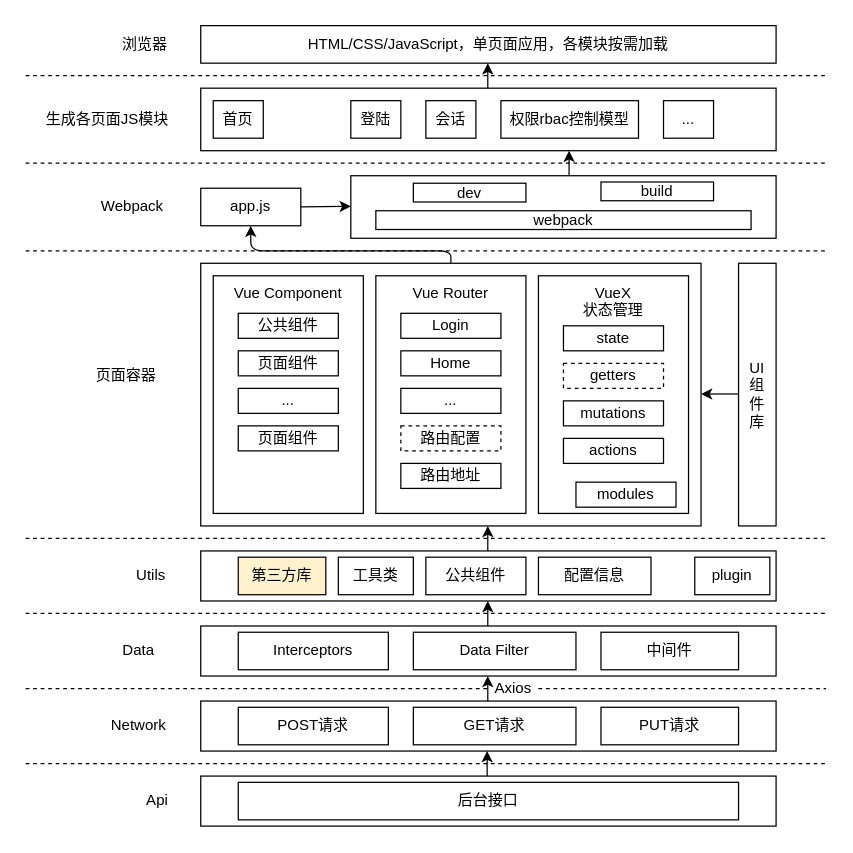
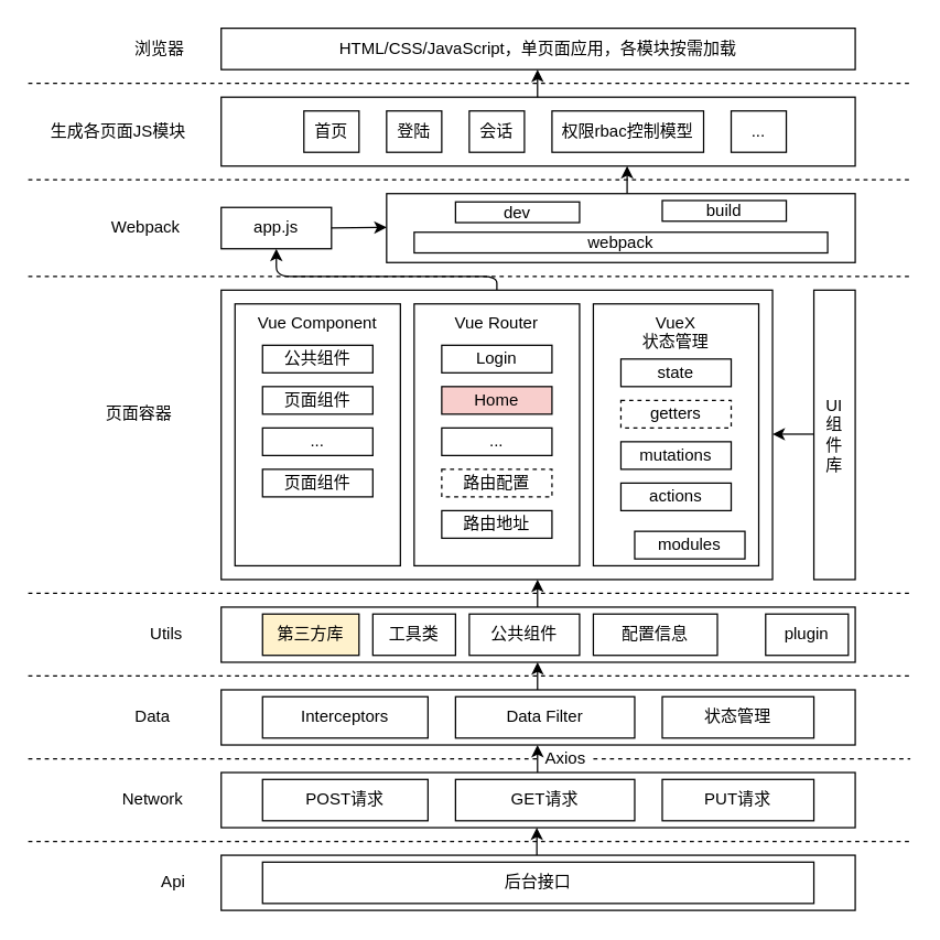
- <mxCell id="6" value="首页" style="rounded=0;whiteSpace=wrap;html=1;" vertex="1" parent="1"><mxGeometry x="170" y="80" width="40" height="30" as="geometry" /></mxCell>
+ <mxCell id="6" value="首页" style="rounded=0;whiteSpace=wrap;html=1;" vertex="1" parent="1"><mxGeometry x="220" y="80" width="40" height="30" as="geometry" /></mxCell>
- <mxCell id="34" value="Home" style="rounded=0;whiteSpace=wrap;html=1;shadow=0;glass=0;sketch=0;" vertex="1" parent="1"><mxGeometry x="320" y="280" width="80" height="20" as="geometry" /></mxCell>
+ <mxCell id="34" value="Home" style="rounded=0;whiteSpace=wrap;html=1;shadow=0;glass=0;sketch=0;fillColor=#f8cecc;" vertex="1" parent="1"><mxGeometry x="320" y="280" width="80" height="20" as="geometry" /></mxCell>
- <mxCell id="59" value="中间件" style="rounded=0;whiteSpace=wrap;html=1;" vertex="1" parent="1"><mxGeometry x="480" y="505" width="110" height="30" as="geometry" /></mxCell>
+ <mxCell id="59" value="状态管理" style="rounded=0;whiteSpace=wrap;html=1;" vertex="1" parent="1"><mxGeometry x="480" y="505" width="110" height="30" as="geometry" /></mxCell>
